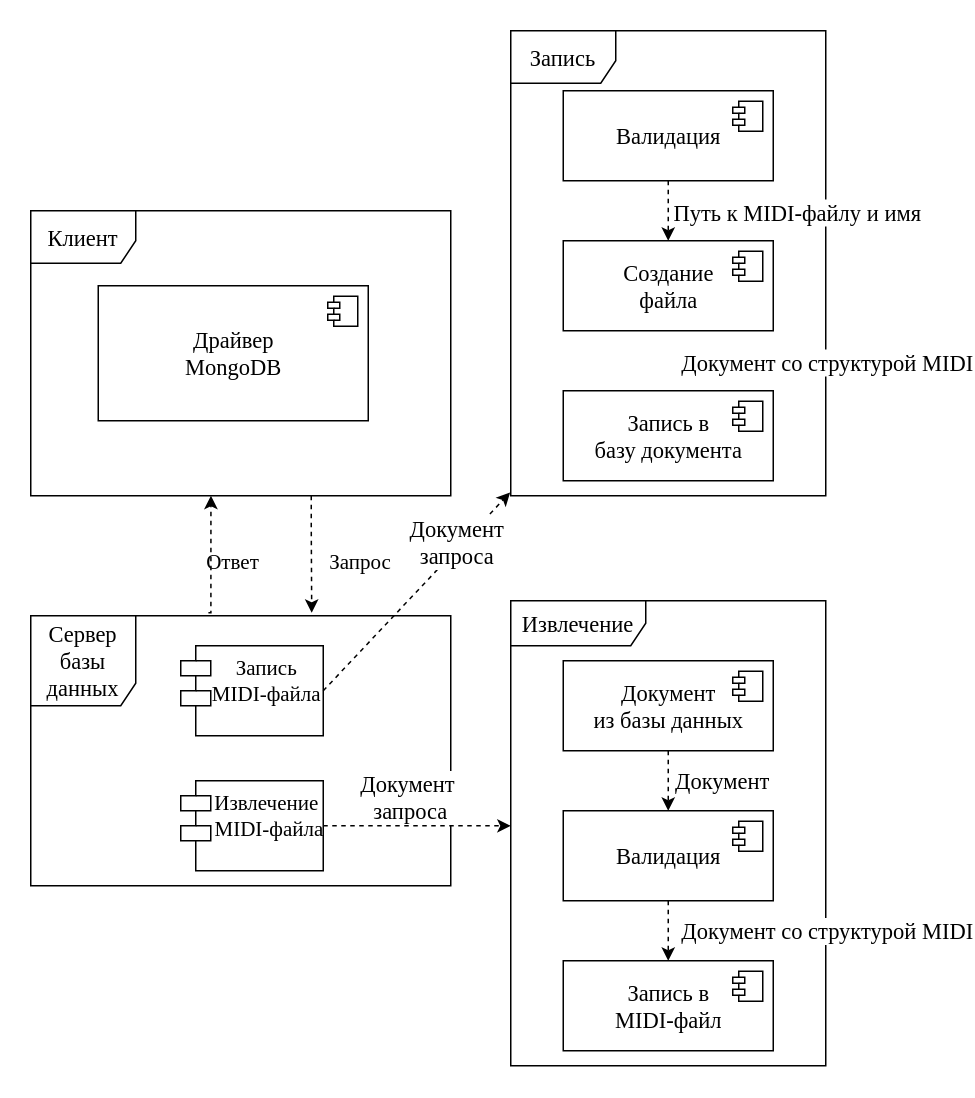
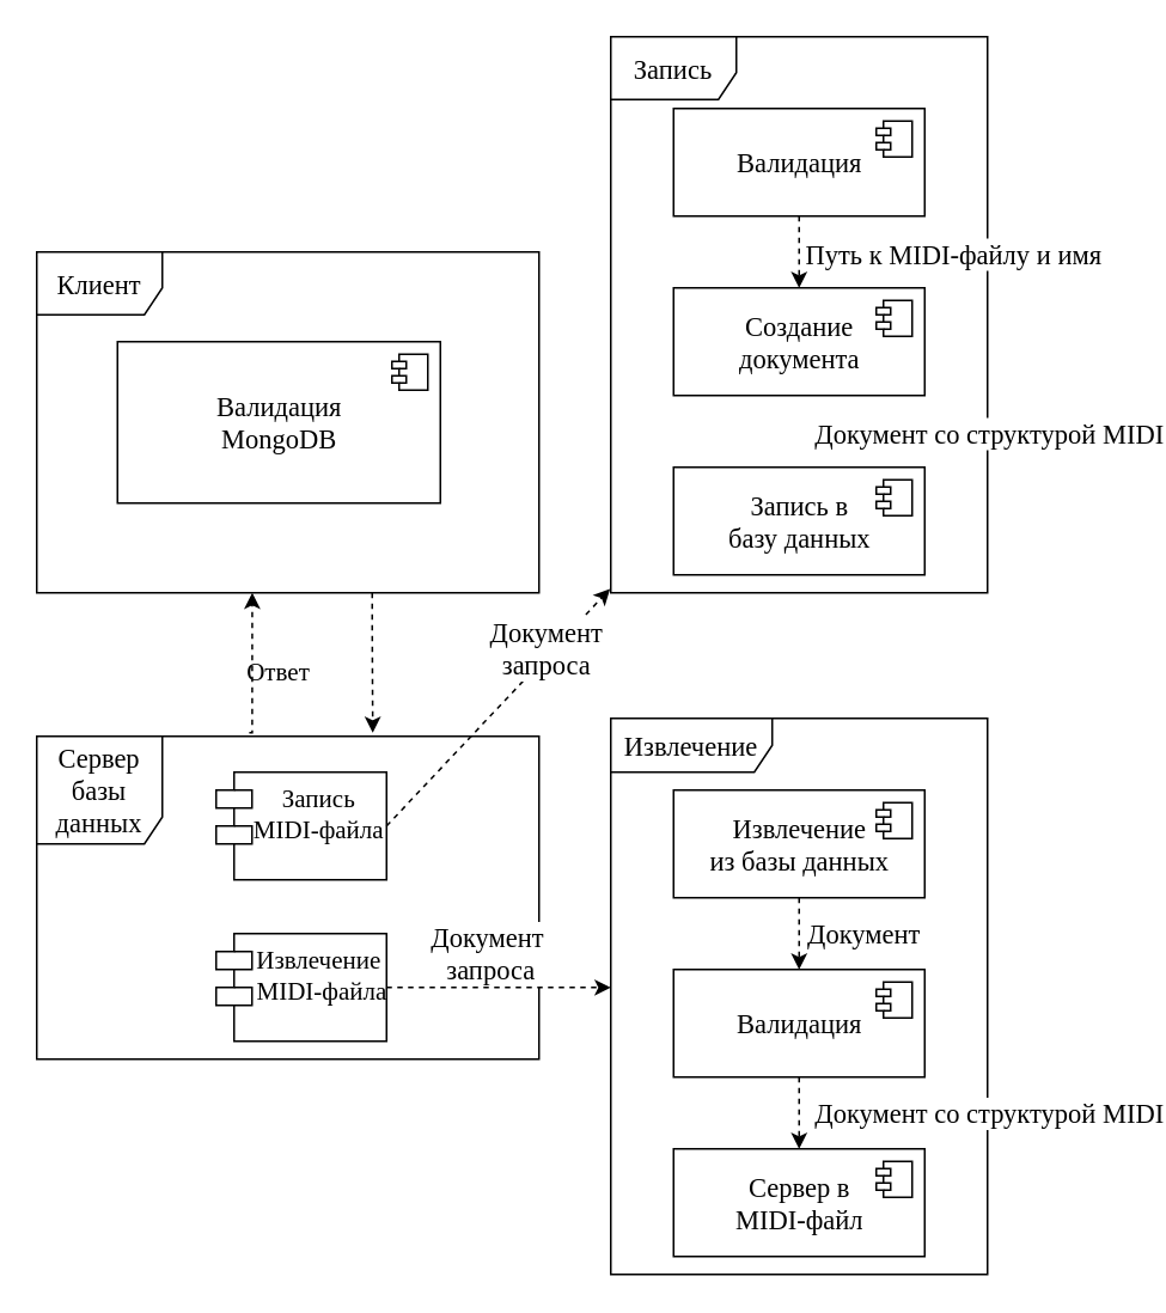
- <mxCell id="20" value="Создание&lt;br&gt;файла" style="html=1;dropTarget=0;fontFamily=Times New Roman;fontSize=15;" vertex="1" parent="1"><mxGeometry x="375" y="160" width="140" height="60" as="geometry" /></mxCell>
+ <mxCell id="20" value="Создание&lt;br&gt;документа" style="html=1;dropTarget=0;fontFamily=Times New Roman;fontSize=15;" vertex="1" parent="1"><mxGeometry x="375" y="160" width="140" height="60" as="geometry" /></mxCell>
- <mxCell id="8" value="Драйвер&lt;br&gt;MongoDB" style="html=1;dropTarget=0;fontFamily=Times New Roman;fontSize=15;" vertex="1" parent="1"><mxGeometry x="65" y="190" width="180" height="90" as="geometry" /></mxCell>
+ <mxCell id="8" value="Валидация&lt;br&gt;MongoDB" style="html=1;dropTarget=0;fontFamily=Times New Roman;fontSize=15;" vertex="1" parent="1"><mxGeometry x="65" y="190" width="180" height="90" as="geometry" /></mxCell>
- <mxCell id="22" value="Запись в&lt;br&gt;базу документа" style="html=1;dropTarget=0;fontFamily=Times New Roman;fontSize=15;" vertex="1" parent="1"><mxGeometry x="375" y="260" width="140" height="60" as="geometry" /></mxCell>
+ <mxCell id="22" value="Запись в&lt;br&gt;базу данных" style="html=1;dropTarget=0;fontFamily=Times New Roman;fontSize=15;" vertex="1" parent="1"><mxGeometry x="375" y="260" width="140" height="60" as="geometry" /></mxCell>
- <mxCell id="13" value="Запрос" style="text;html=1;strokeColor=none;fillColor=none;align=center;verticalAlign=middle;whiteSpace=wrap;rounded=0;fontFamily=Times New Roman;fontSize=14;" vertex="1" parent="1"><mxGeometry x="210" y="360" width="60" height="30" as="geometry" /></mxCell>
- <mxCell id="26" value="Документ&lt;br&gt;из базы данных" style="html=1;dropTarget=0;fontFamily=Times New Roman;fontSize=15;" vertex="1" parent="1"><mxGeometry x="375" y="440" width="140" height="60" as="geometry" /></mxCell>
+ <mxCell id="26" value="Извлечение&lt;br&gt;из базы данных" style="html=1;dropTarget=0;fontFamily=Times New Roman;fontSize=15;" vertex="1" parent="1"><mxGeometry x="375" y="440" width="140" height="60" as="geometry" /></mxCell>
- <mxCell id="31" value="Запись в&lt;br&gt;MIDI-файл" style="html=1;dropTarget=0;fontFamily=Times New Roman;fontSize=15;" vertex="1" parent="1"><mxGeometry x="375" y="640" width="140" height="60" as="geometry" /></mxCell>
+ <mxCell id="31" value="Сервер в&lt;br&gt;MIDI-файл" style="html=1;dropTarget=0;fontFamily=Times New Roman;fontSize=15;" vertex="1" parent="1"><mxGeometry x="375" y="640" width="140" height="60" as="geometry" /></mxCell>
